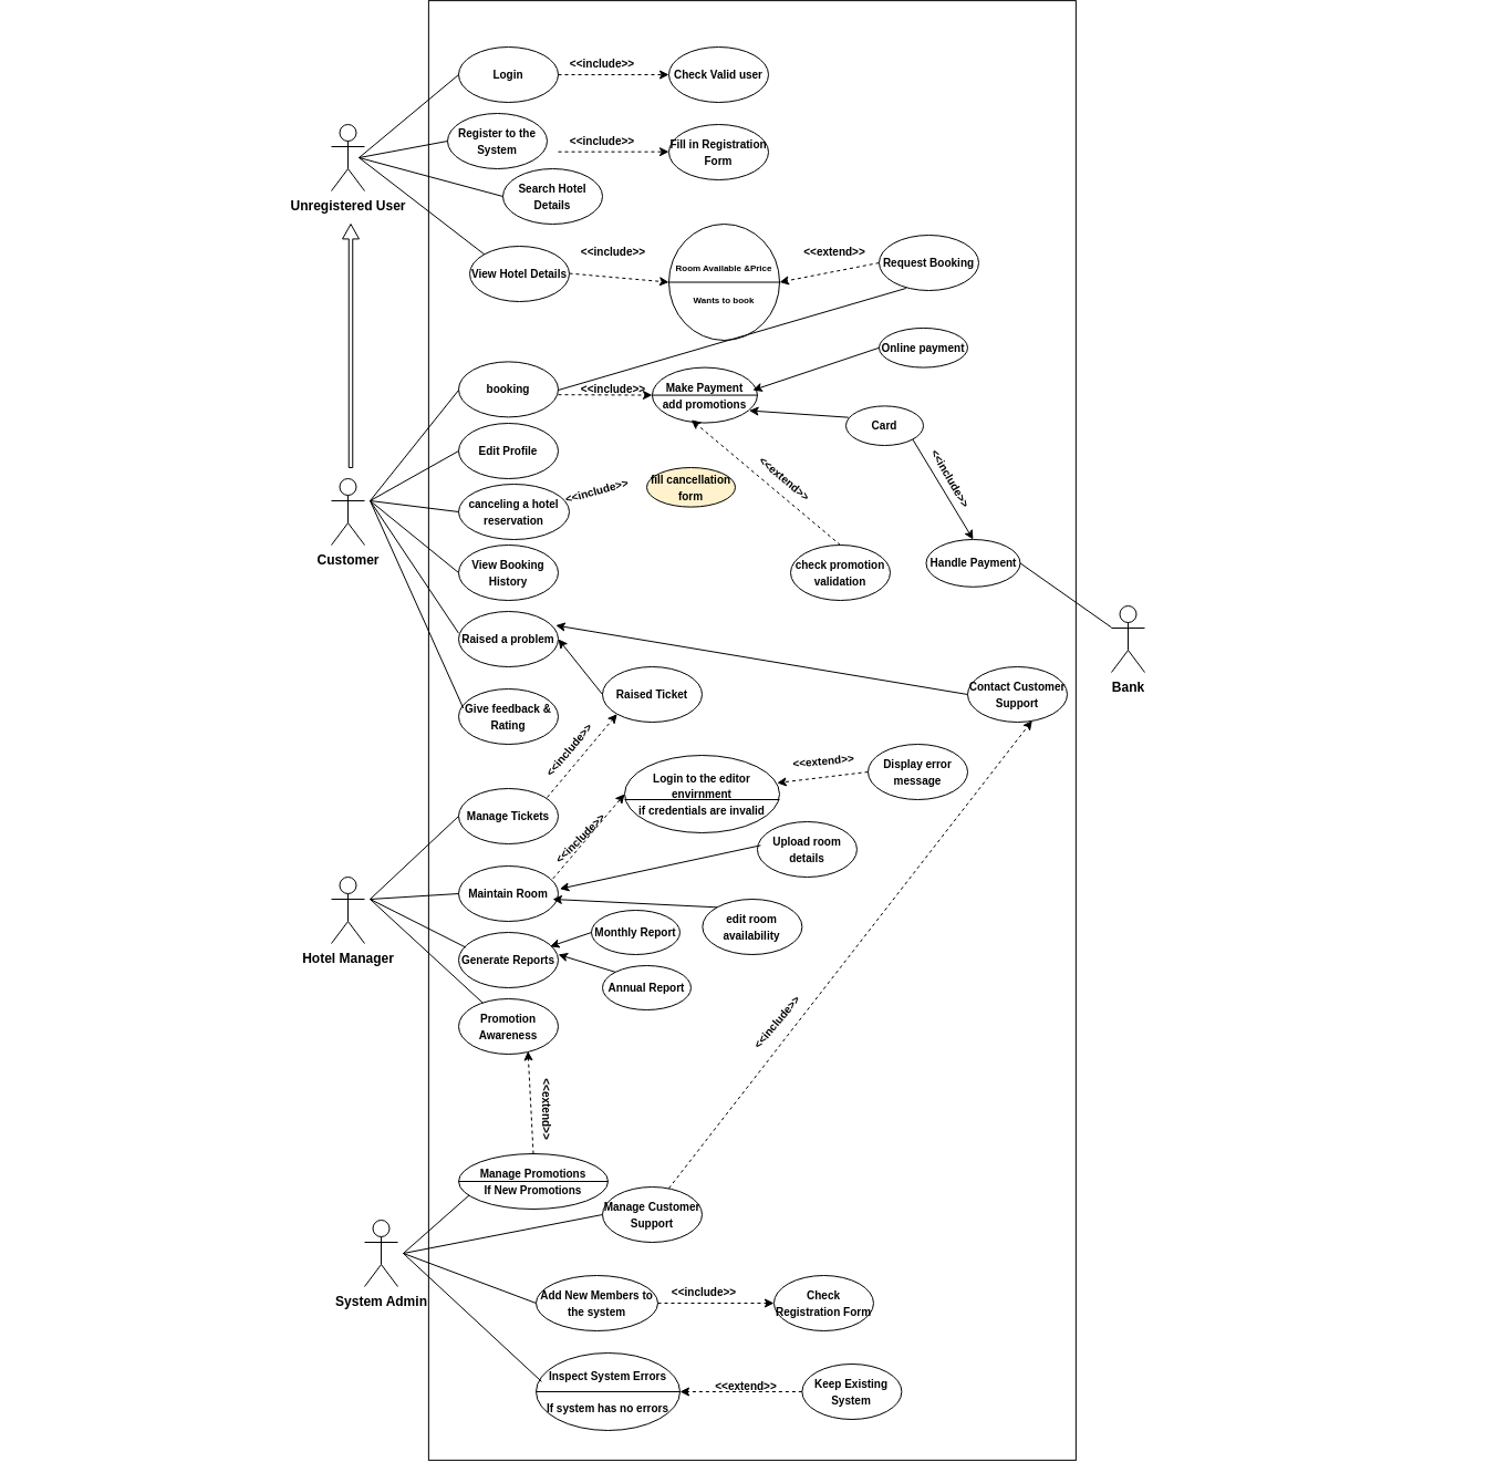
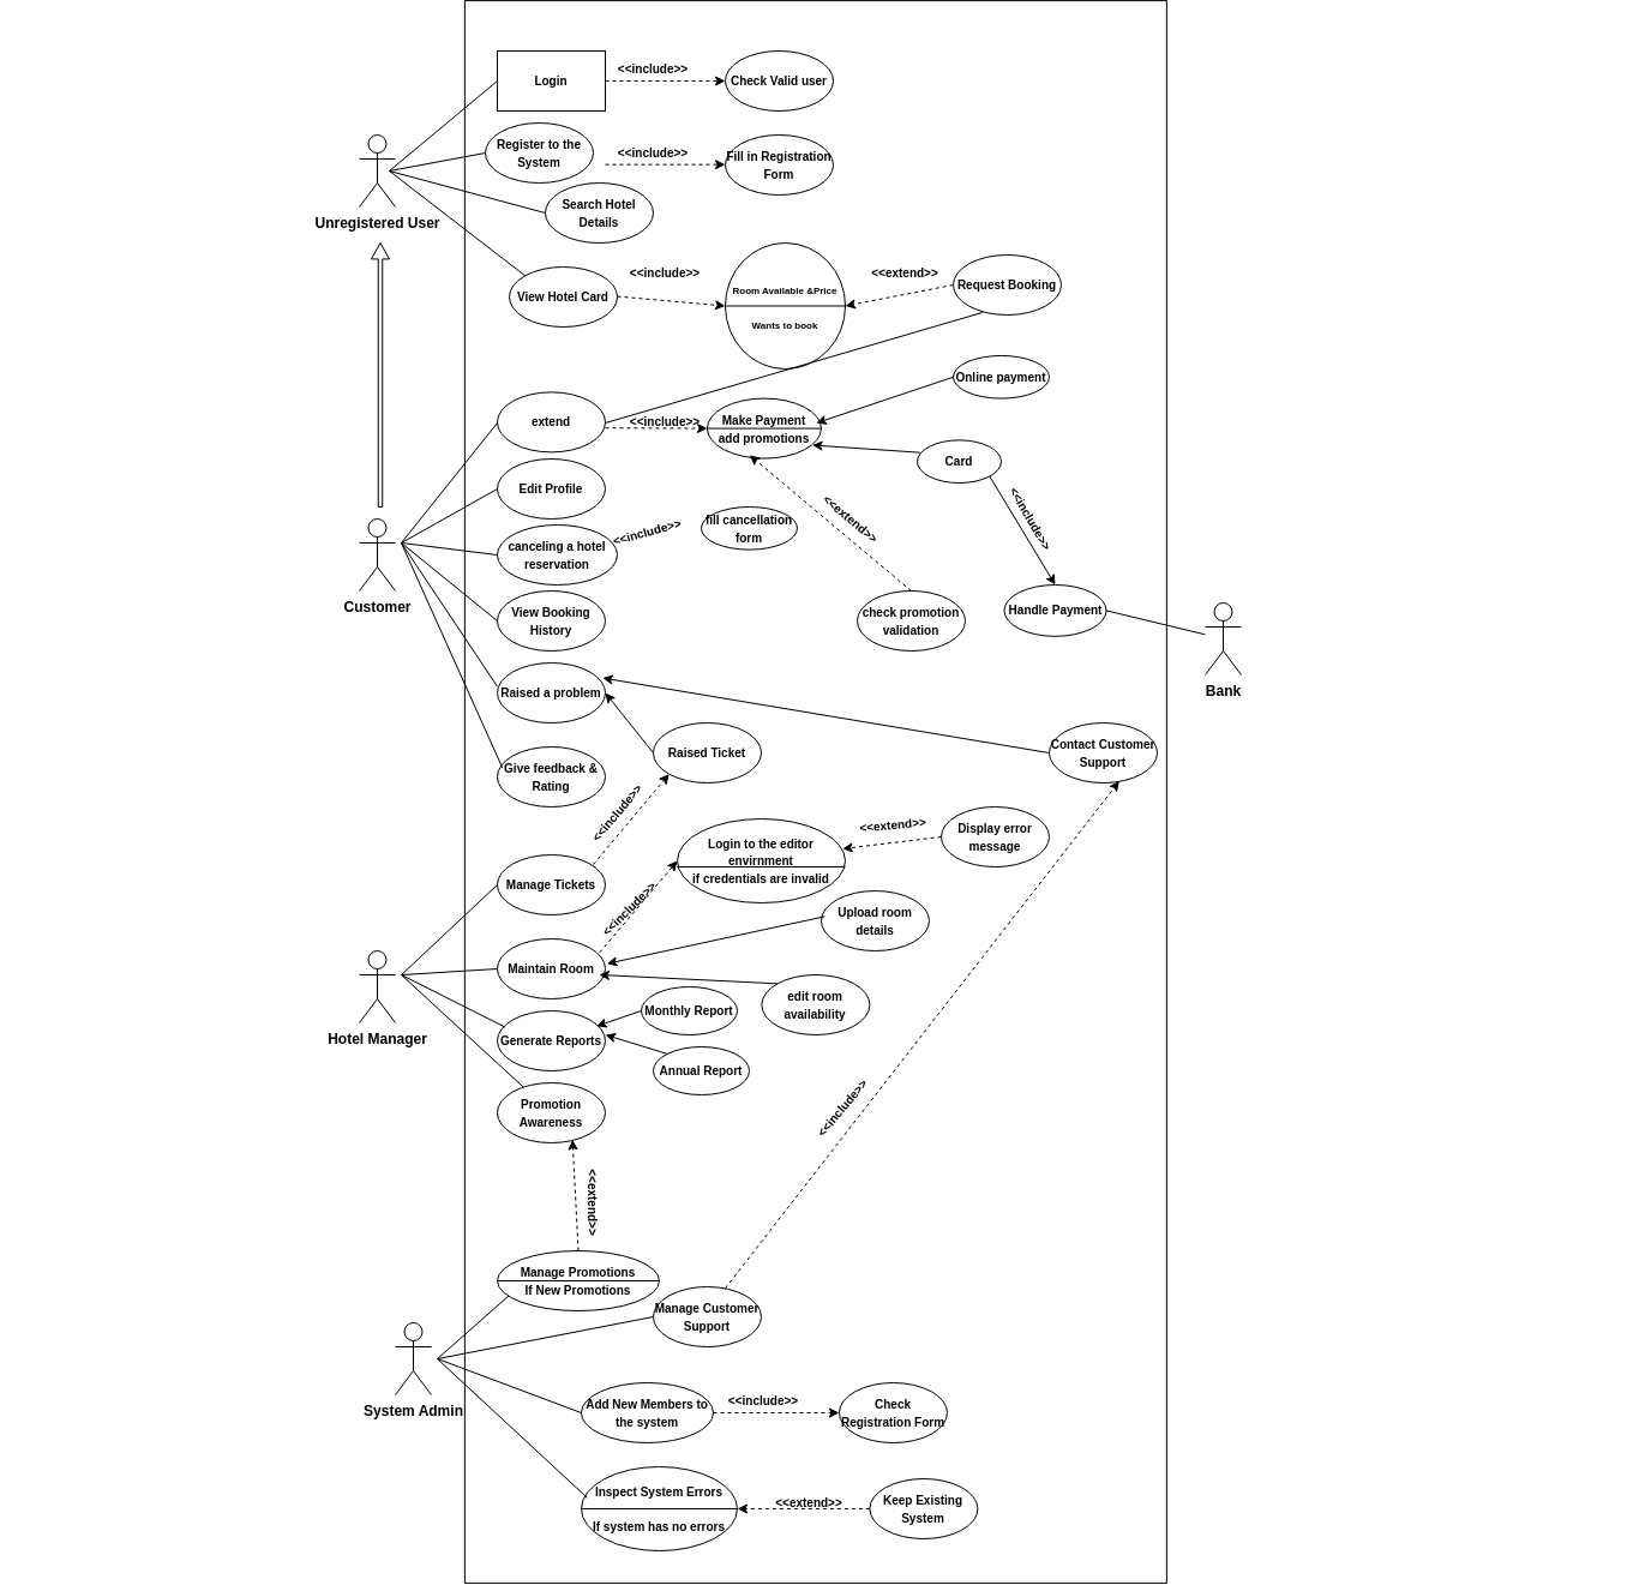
- <mxCell id="7" value="&lt;font style=&quot;font-size: 10px;&quot;&gt;Login&lt;/font&gt;" style="ellipse;whiteSpace=wrap;html=1;fontStyle=1" parent="1" vertex="1"><mxGeometry x="414" y="20" width="90" height="50" as="geometry" /></mxCell>
+ <mxCell id="7" value="&lt;font style=&quot;font-size: 10px;&quot;&gt;Login&lt;/font&gt;" style="whiteSpace=wrap;html=1;fontStyle=1;rounded=0;" parent="1" vertex="1"><mxGeometry x="414" y="20" width="90" height="50" as="geometry" /></mxCell>
- <mxCell id="10" value="&lt;span style=&quot;font-size: 10px;&quot;&gt;View Hotel Details&lt;/span&gt;" style="ellipse;whiteSpace=wrap;html=1;fontStyle=1" parent="1" vertex="1"><mxGeometry x="424" y="200" width="90" height="50" as="geometry" /></mxCell>
+ <mxCell id="10" value="&lt;span style=&quot;font-size: 10px;&quot;&gt;View Hotel Card&lt;/span&gt;" style="ellipse;whiteSpace=wrap;html=1;fontStyle=1" parent="1" vertex="1"><mxGeometry x="424" y="200" width="90" height="50" as="geometry" /></mxCell>
- <mxCell id="29" value="&lt;font style=&quot;font-size: 10px;&quot;&gt;booking&lt;/font&gt;" style="ellipse;whiteSpace=wrap;html=1;fontStyle=1" parent="1" vertex="1"><mxGeometry x="414" y="304.38" width="90" height="50" as="geometry" /></mxCell>
+ <mxCell id="29" value="&lt;font style=&quot;font-size: 10px;&quot;&gt;extend&lt;/font&gt;" style="ellipse;whiteSpace=wrap;html=1;fontStyle=1" parent="1" vertex="1"><mxGeometry x="414" y="304.38" width="90" height="50" as="geometry" /></mxCell>
- <mxCell id="50" value="&lt;font style=&quot;font-size: 10px;&quot;&gt;fill cancellation form&lt;/font&gt;" style="ellipse;whiteSpace=wrap;html=1;fontStyle=1;fillColor=#fff2cc;" parent="1" vertex="1"><mxGeometry x="584" y="400" width="80" height="35.62" as="geometry" /></mxCell>
+ <mxCell id="50" value="&lt;font style=&quot;font-size: 10px;&quot;&gt;fill cancellation form&lt;/font&gt;" style="ellipse;whiteSpace=wrap;html=1;fontStyle=1" parent="1" vertex="1"><mxGeometry x="584" y="400" width="80" height="35.62" as="geometry" /></mxCell>
- <mxCell id="45" value="Bank" style="shape=umlActor;html=1;verticalLabelPosition=bottom;verticalAlign=top;align=center;fontStyle=1" parent="1" vertex="1"><mxGeometry x="1004" y="525" width="30" height="60" as="geometry" /></mxCell>
+ <mxCell id="45" value="Bank" style="shape=umlActor;html=1;verticalLabelPosition=bottom;verticalAlign=top;align=center;fontStyle=1" parent="1" vertex="1"><mxGeometry x="1004" y="480" width="30" height="60" as="geometry" /></mxCell>
